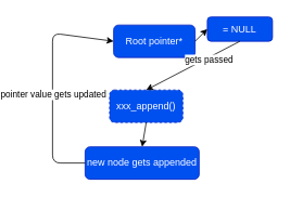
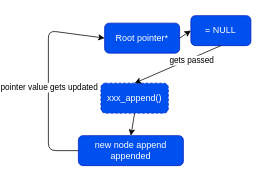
- <mxCell id="3" value="= NULL" style="rounded=1;whiteSpace=wrap;html=1;fillColor=#0050ef;strokeColor=#001DBC;fontColor=#ffffff;" vertex="1" parent="1"><mxGeometry x="210" y="20" width="80" height="30" as="geometry" /></mxCell>
+ <mxCell id="3" value="= NULL" style="rounded=1;whiteSpace=wrap;html=1;fillColor=#0050ef;strokeColor=#001DBC;fontColor=#ffffff;" vertex="1" parent="1"><mxGeometry x="210" y="20" width="80" height="40" as="geometry" /></mxCell>
- <mxCell id="8" value="new node gets appended" style="rounded=1;whiteSpace=wrap;html=1;fillColor=#0050ef;strokeColor=#001DBC;fontColor=#ffffff;" vertex="1" parent="1"><mxGeometry x="60" y="180" width="140" height="40" as="geometry" /></mxCell>
+ <mxCell id="8" value="new node append appended" style="rounded=1;whiteSpace=wrap;html=1;fillColor=#0050ef;strokeColor=#001DBC;fontColor=#ffffff;" vertex="1" parent="1"><mxGeometry x="60" y="180" width="140" height="40" as="geometry" /></mxCell>
